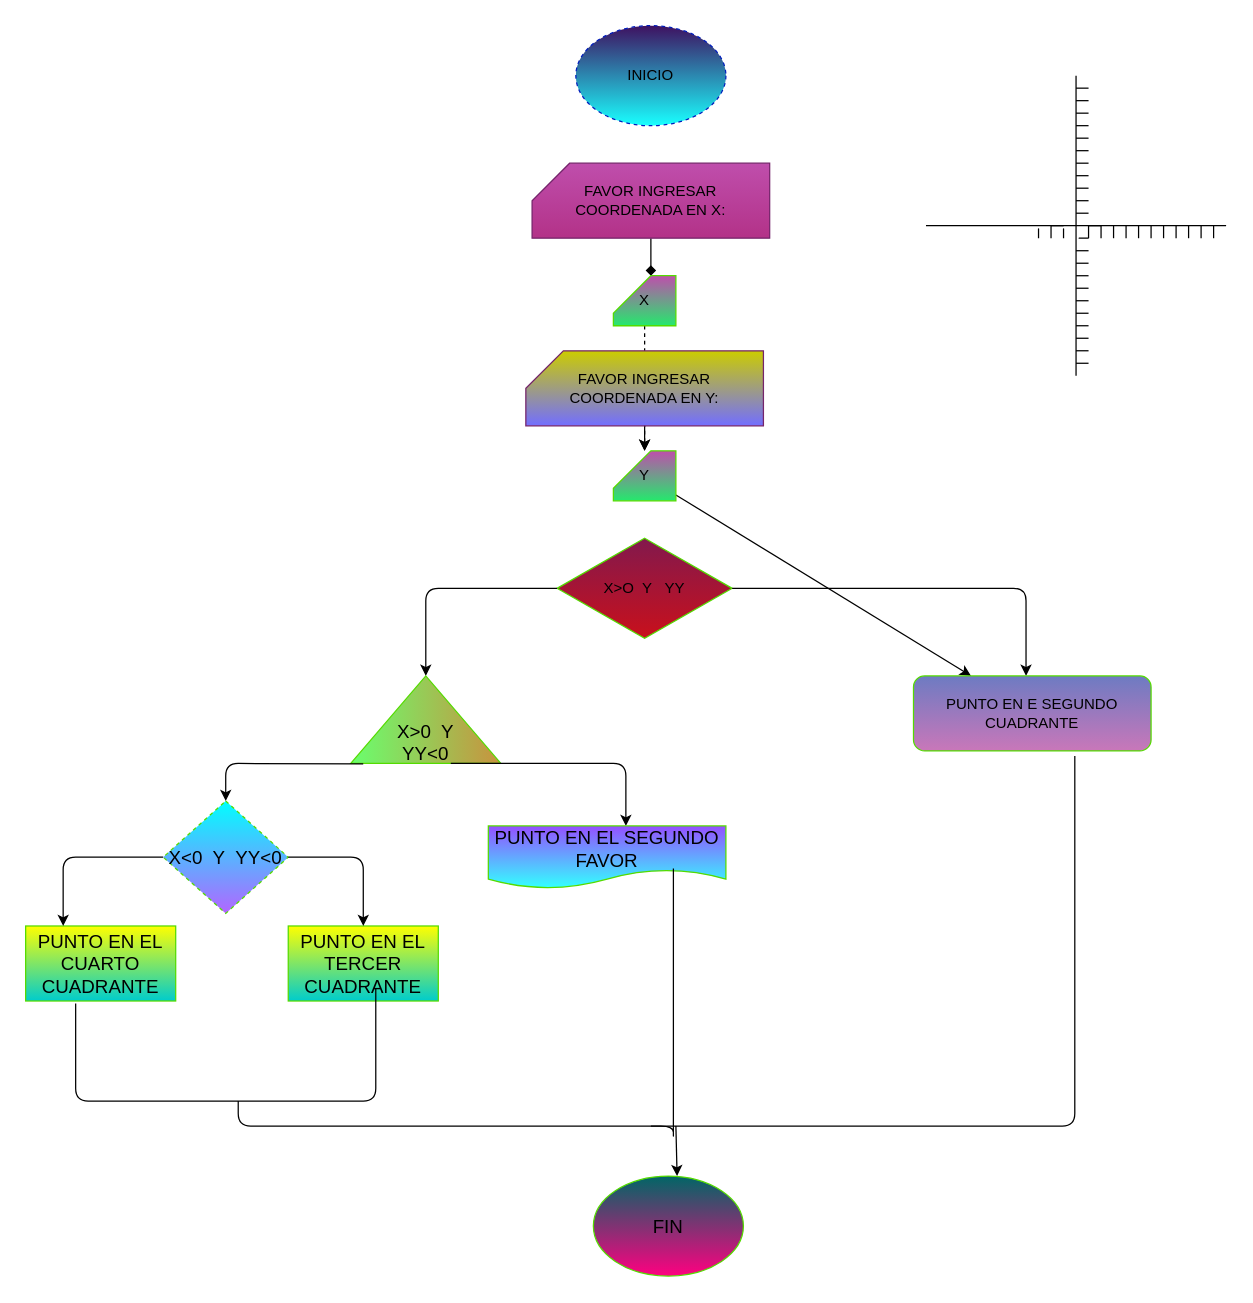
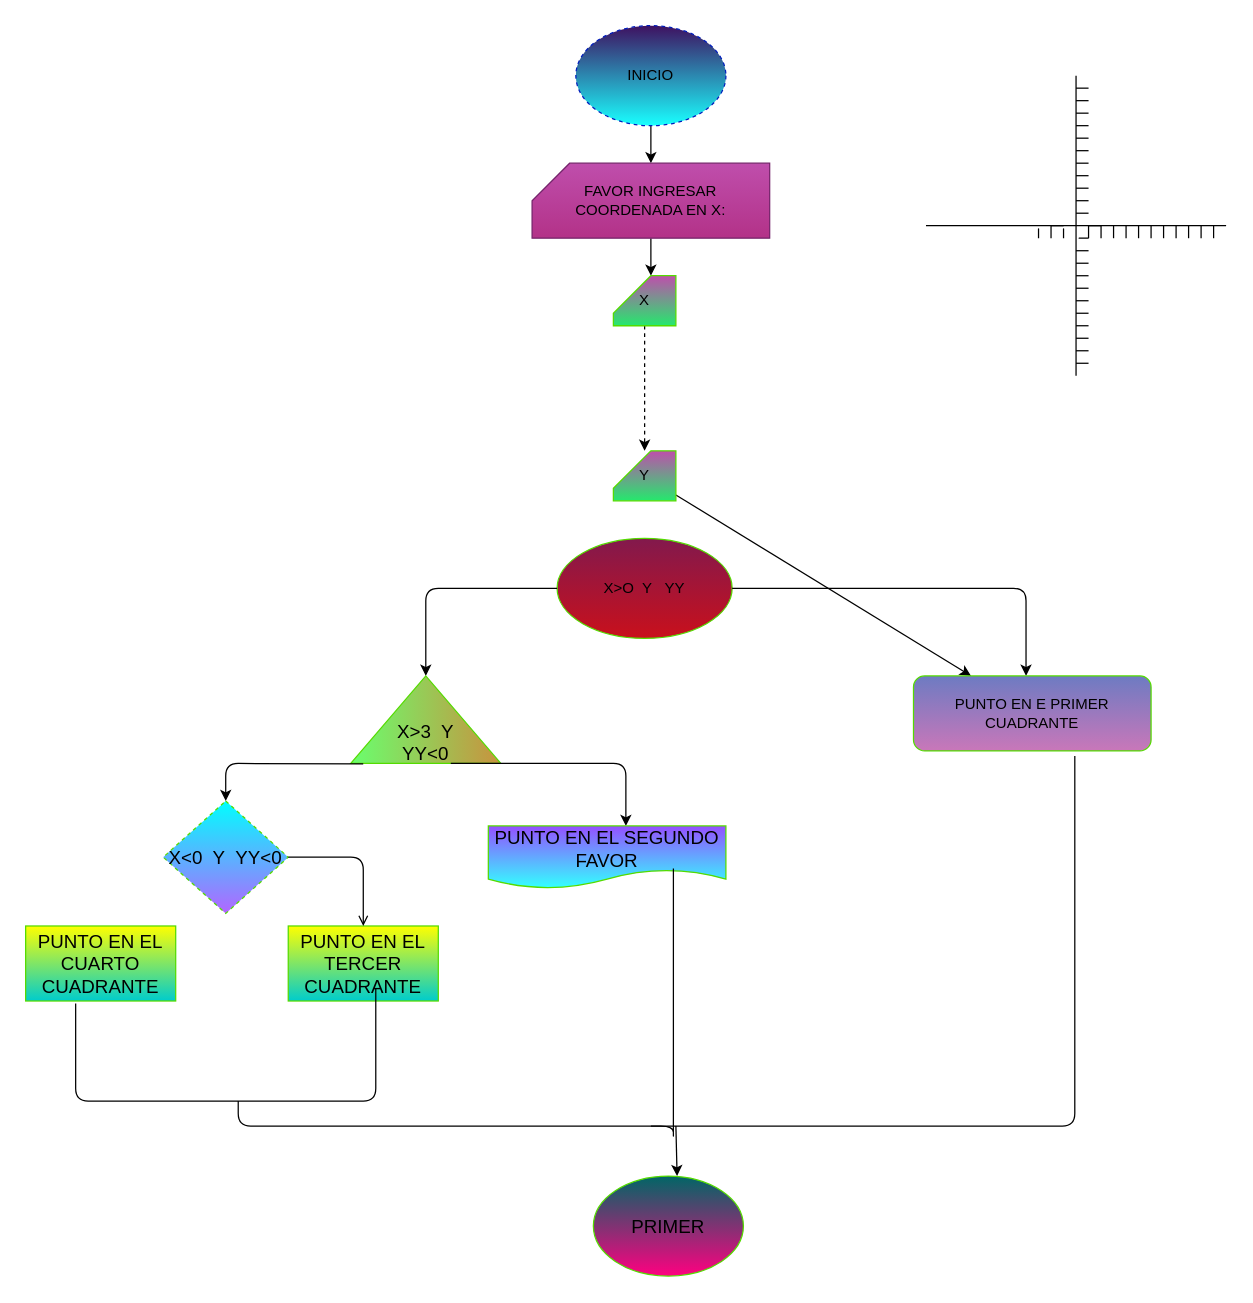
+ <mxCell id="3" value="" style="edgeStyle=none;html=1;" parent="1" source="4" target="6" edge="1"><mxGeometry relative="1" as="geometry" /></mxCell>
- <mxCell id="5" value="" style="edgeStyle=none;html=1;fontColor=#000000;endArrow=diamond;" parent="1" source="6" target="8" edge="1"><mxGeometry relative="1" as="geometry"><Array as="points"><mxPoint x="520" y="220" /></Array></mxGeometry></mxCell>
+ <mxCell id="5" value="" style="edgeStyle=none;html=1;fontColor=#000000;" parent="1" source="6" target="8" edge="1"><mxGeometry relative="1" as="geometry"><Array as="points"><mxPoint x="520" y="220" /></Array></mxGeometry></mxCell>
- <mxCell id="10" value="&lt;font color=&quot;#000000&quot;&gt;FAVOR INGRESAR COORDENADA EN Y:&lt;/font&gt;" style="shape=card;whiteSpace=wrap;html=1;direction=east;fillColor=#726EFF;fontColor=#ffffff;strokeColor=#75246B;gradientColor=#CCCC00;gradientDirection=north;" parent="1" vertex="1"><mxGeometry x="420" y="280" width="190" height="60" as="geometry" /></mxCell>
- <mxCell id="9" value="" style="edgeStyle=none;html=1;fontColor=#000000;" parent="1" source="10" target="12" edge="1"><mxGeometry relative="1" as="geometry" /></mxCell>
- <mxCell id="13" value="X&amp;gt;O&amp;nbsp; Y&amp;nbsp; &amp;nbsp;YY" style="rhombus;whiteSpace=wrap;html=1;fontColor=#000000;strokeColor=#54DB00;fillColor=#C9101C;gradientColor=#82194D;gradientDirection=north;" parent="1" vertex="1"><mxGeometry x="445" y="430" width="140" height="80" as="geometry" /></mxCell>
+ <mxCell id="13" value="X&amp;gt;O&amp;nbsp; Y&amp;nbsp; &amp;nbsp;YY" style="ellipse;whiteSpace=wrap;html=1;fontColor=#000000;strokeColor=#54DB00;fillColor=#C9101C;gradientColor=#82194D;gradientDirection=north;" parent="1" vertex="1"><mxGeometry x="445" y="430" width="140" height="80" as="geometry" /></mxCell>
- <mxCell id="15" value="PUNTO EN E SEGUNDO CUADRANTE" style="rounded=1;whiteSpace=wrap;html=1;fontColor=#000000;strokeColor=#54DB00;fillColor=#C977B9;gradientColor=#6D7BC2;gradientDirection=north;" parent="1" vertex="1"><mxGeometry x="730" y="540" width="190" height="60" as="geometry" /></mxCell>
+ <mxCell id="15" value="PUNTO EN E PRIMER CUADRANTE" style="rounded=1;whiteSpace=wrap;html=1;fontColor=#000000;strokeColor=#54DB00;fillColor=#C977B9;gradientColor=#6D7BC2;gradientDirection=north;" parent="1" vertex="1"><mxGeometry x="730" y="540" width="190" height="60" as="geometry" /></mxCell>
- <mxCell id="17" value="&lt;font style=&quot;font-size: 15px&quot;&gt;&lt;br&gt;&lt;br&gt;X&amp;gt;0&amp;nbsp; Y&lt;br&gt;YY&amp;lt;0&lt;/font&gt;" style="triangle;whiteSpace=wrap;html=1;fontColor=#000000;strokeColor=#54DB00;fillColor=#C9923E;gradientColor=#69FF6E;gradientDirection=north;direction=north;" parent="1" vertex="1"><mxGeometry x="280" y="540" width="120" height="70" as="geometry" /></mxCell>
+ <mxCell id="17" value="&lt;font style=&quot;font-size: 15px&quot;&gt;&lt;br&gt;&lt;br&gt;X&amp;gt;3&amp;nbsp; Y&lt;br&gt;YY&amp;lt;0&lt;/font&gt;" style="triangle;whiteSpace=wrap;html=1;fontColor=#000000;strokeColor=#54DB00;fillColor=#C9923E;gradientColor=#69FF6E;gradientDirection=north;direction=north;" parent="1" vertex="1"><mxGeometry x="280" y="540" width="120" height="70" as="geometry" /></mxCell>
- <mxCell id="25" value="" style="endArrow=classic;html=1;fontSize=15;fontColor=#000000;exitX=0;exitY=0.5;exitDx=0;exitDy=0;entryX=0.25;entryY=0;entryDx=0;entryDy=0;" parent="1" source="21" target="22" edge="1"><mxGeometry width="50" height="50" relative="1" as="geometry"><mxPoint x="10" y="700" as="sourcePoint" /><mxPoint x="60" y="650" as="targetPoint" /><Array as="points"><mxPoint x="50" y="685" /></Array></mxGeometry></mxCell>
- <mxCell id="24" value="" style="endArrow=classic;html=1;fontSize=15;fontColor=#000000;exitX=1;exitY=0.5;exitDx=0;exitDy=0;entryX=0.5;entryY=0;entryDx=0;entryDy=0;" parent="1" source="21" target="23" edge="1"><mxGeometry width="50" height="50" relative="1" as="geometry"><mxPoint x="250" y="680" as="sourcePoint" /><mxPoint x="310" y="685" as="targetPoint" /><Array as="points"><mxPoint x="290" y="685" /></Array></mxGeometry></mxCell>
+ <mxCell id="24" value="" style="endArrow=open;html=1;fontSize=15;fontColor=#000000;exitX=1;exitY=0.5;exitDx=0;exitDy=0;entryX=0.5;entryY=0;entryDx=0;entryDy=0;" parent="1" source="21" target="23" edge="1"><mxGeometry width="50" height="50" relative="1" as="geometry"><mxPoint x="250" y="680" as="sourcePoint" /><mxPoint x="310" y="685" as="targetPoint" /><Array as="points"><mxPoint x="290" y="685" /></Array></mxGeometry></mxCell>
- <mxCell id="30" value="FIN" style="ellipse;whiteSpace=wrap;html=1;fontSize=15;fontColor=#000000;strokeColor=#54DB00;fillColor=#FF0080;gradientColor=#006666;gradientDirection=north;" parent="1" vertex="1"><mxGeometry x="474" y="940" width="120" height="80" as="geometry" /></mxCell>
+ <mxCell id="30" value="PRIMER" style="ellipse;whiteSpace=wrap;html=1;fontSize=15;fontColor=#000000;strokeColor=#54DB00;fillColor=#FF0080;gradientColor=#006666;gradientDirection=north;" parent="1" vertex="1"><mxGeometry x="474" y="940" width="120" height="80" as="geometry" /></mxCell>
